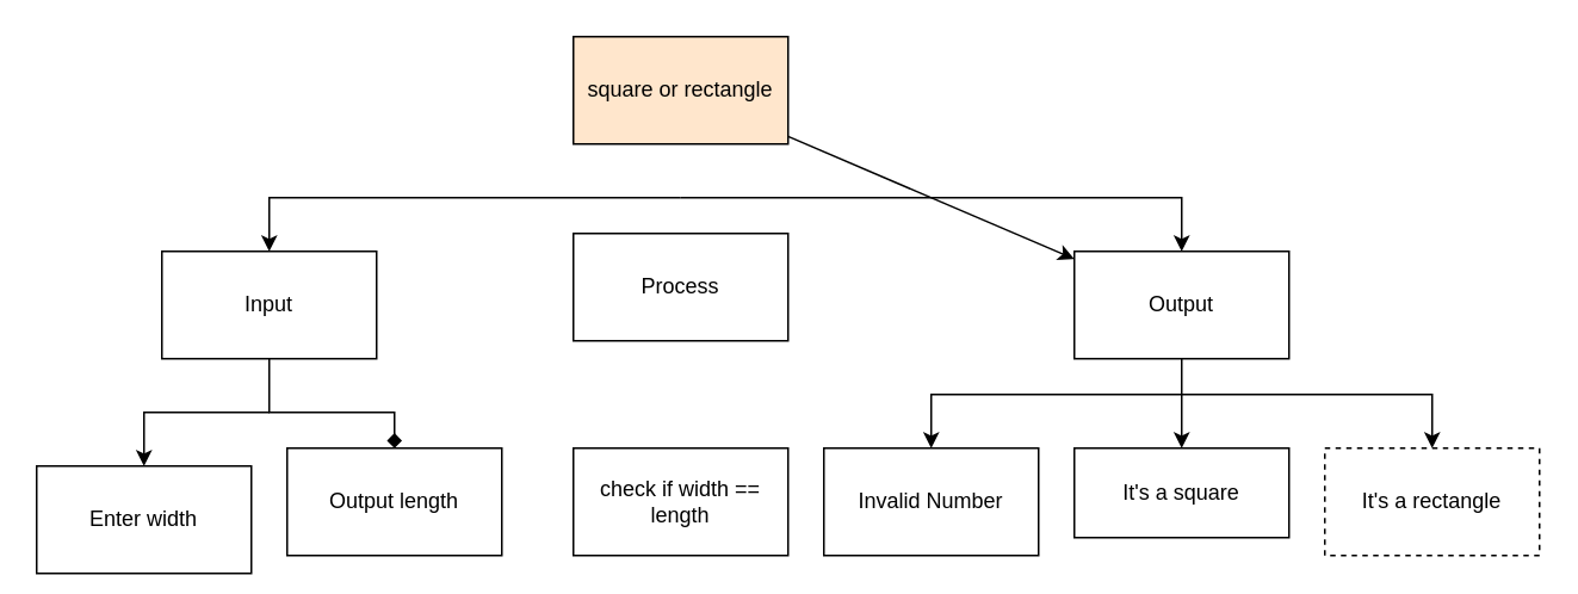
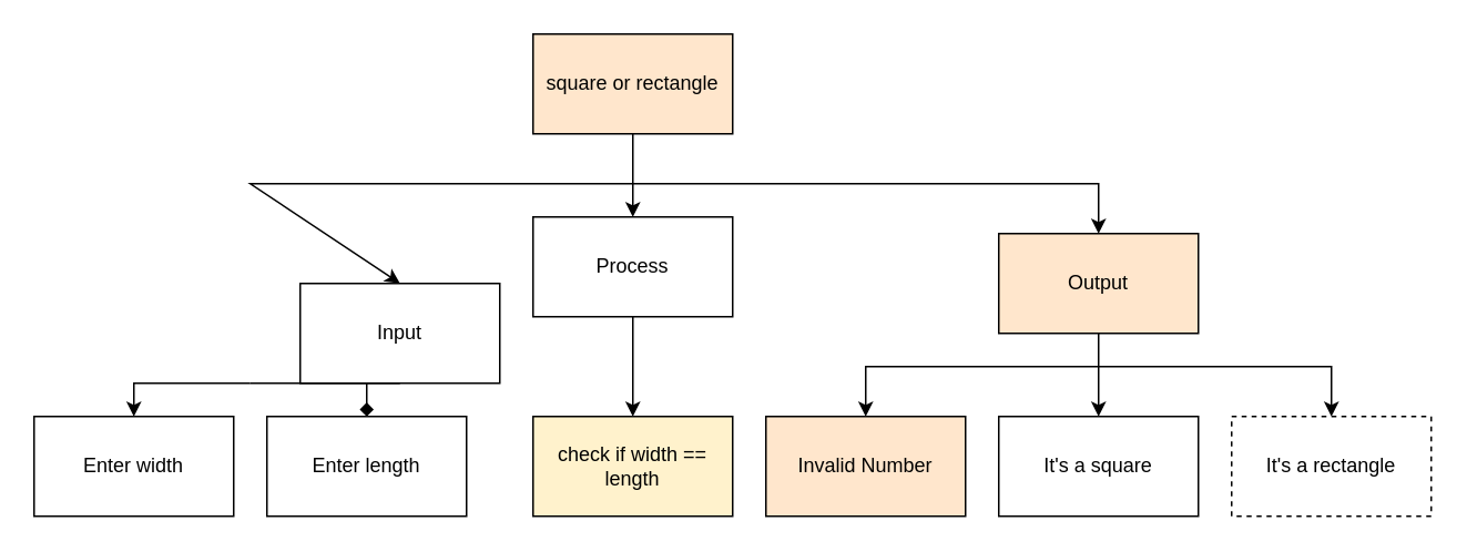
- <mxCell id="2" style="edgeStyle=none;html=1;rounded=0;" parent="1" source="5" target="14" edge="1"><mxGeometry relative="1" as="geometry" /></mxCell>
+ <mxCell id="2" style="edgeStyle=none;html=1;entryX=0.5;entryY=0;entryDx=0;entryDy=0;rounded=0;" parent="1" source="5" target="10" edge="1"><mxGeometry relative="1" as="geometry" /></mxCell>
- <mxCell id="8" value="Input" style="rounded=0;whiteSpace=wrap;html=1;" parent="1" vertex="1"><mxGeometry x="90" y="140" width="120" height="60" as="geometry" /></mxCell>
+ <mxCell id="8" value="Input" style="rounded=0;whiteSpace=wrap;html=1;" parent="1" vertex="1"><mxGeometry x="180" y="170" width="120" height="60" as="geometry" /></mxCell>
- <mxCell id="14" value="Output" style="rounded=0;whiteSpace=wrap;html=1;" parent="1" vertex="1"><mxGeometry x="600" y="140" width="120" height="60" as="geometry" /></mxCell>
+ <mxCell id="14" value="Output" style="rounded=0;whiteSpace=wrap;html=1;fillColor=#ffe6cc;" parent="1" vertex="1"><mxGeometry x="600" y="140" width="120" height="60" as="geometry" /></mxCell>
+ <mxCell id="9" style="edgeStyle=none;rounded=0;html=1;entryX=0.5;entryY=0;entryDx=0;entryDy=0;" edge="1" parent="1" source="10" target="20"><mxGeometry relative="1" as="geometry" /></mxCell>
- <mxCell id="16" value="It's a square" style="rounded=0;whiteSpace=wrap;html=1;" parent="1" vertex="1"><mxGeometry x="600" y="250" width="120" height="50" as="geometry" /></mxCell>
+ <mxCell id="16" value="It's a square" style="rounded=0;whiteSpace=wrap;html=1;" parent="1" vertex="1"><mxGeometry x="600" y="250" width="120" height="60" as="geometry" /></mxCell>
- <mxCell id="15" value="Output length" style="rounded=0;whiteSpace=wrap;html=1;" parent="1" vertex="1"><mxGeometry x="160" y="250" width="120" height="60" as="geometry" /></mxCell>
+ <mxCell id="15" value="Enter length" style="rounded=0;whiteSpace=wrap;html=1;" parent="1" vertex="1"><mxGeometry x="160" y="250" width="120" height="60" as="geometry" /></mxCell>
- <mxCell id="20" value="check if width == length" style="rounded=0;whiteSpace=wrap;html=1;" vertex="1" parent="1"><mxGeometry x="320" y="250" width="120" height="60" as="geometry" /></mxCell>
+ <mxCell id="20" value="check if width == length" style="rounded=0;whiteSpace=wrap;html=1;fillColor=#fff2cc;" vertex="1" parent="1"><mxGeometry x="320" y="250" width="120" height="60" as="geometry" /></mxCell>
- <mxCell id="18" value="Invalid Number" style="rounded=0;whiteSpace=wrap;html=1;" parent="1" vertex="1"><mxGeometry x="460" y="250" width="120" height="60" as="geometry" /></mxCell>
+ <mxCell id="18" value="Invalid Number" style="rounded=0;whiteSpace=wrap;html=1;fillColor=#ffe6cc;" parent="1" vertex="1"><mxGeometry x="460" y="250" width="120" height="60" as="geometry" /></mxCell>
- <mxCell id="17" value="Enter width" style="rounded=0;whiteSpace=wrap;html=1;" parent="1" vertex="1"><mxGeometry x="20" y="260" width="120" height="60" as="geometry" /></mxCell>
+ <mxCell id="17" value="Enter width" style="rounded=0;whiteSpace=wrap;html=1;" parent="1" vertex="1"><mxGeometry x="20" y="250" width="120" height="60" as="geometry" /></mxCell>
